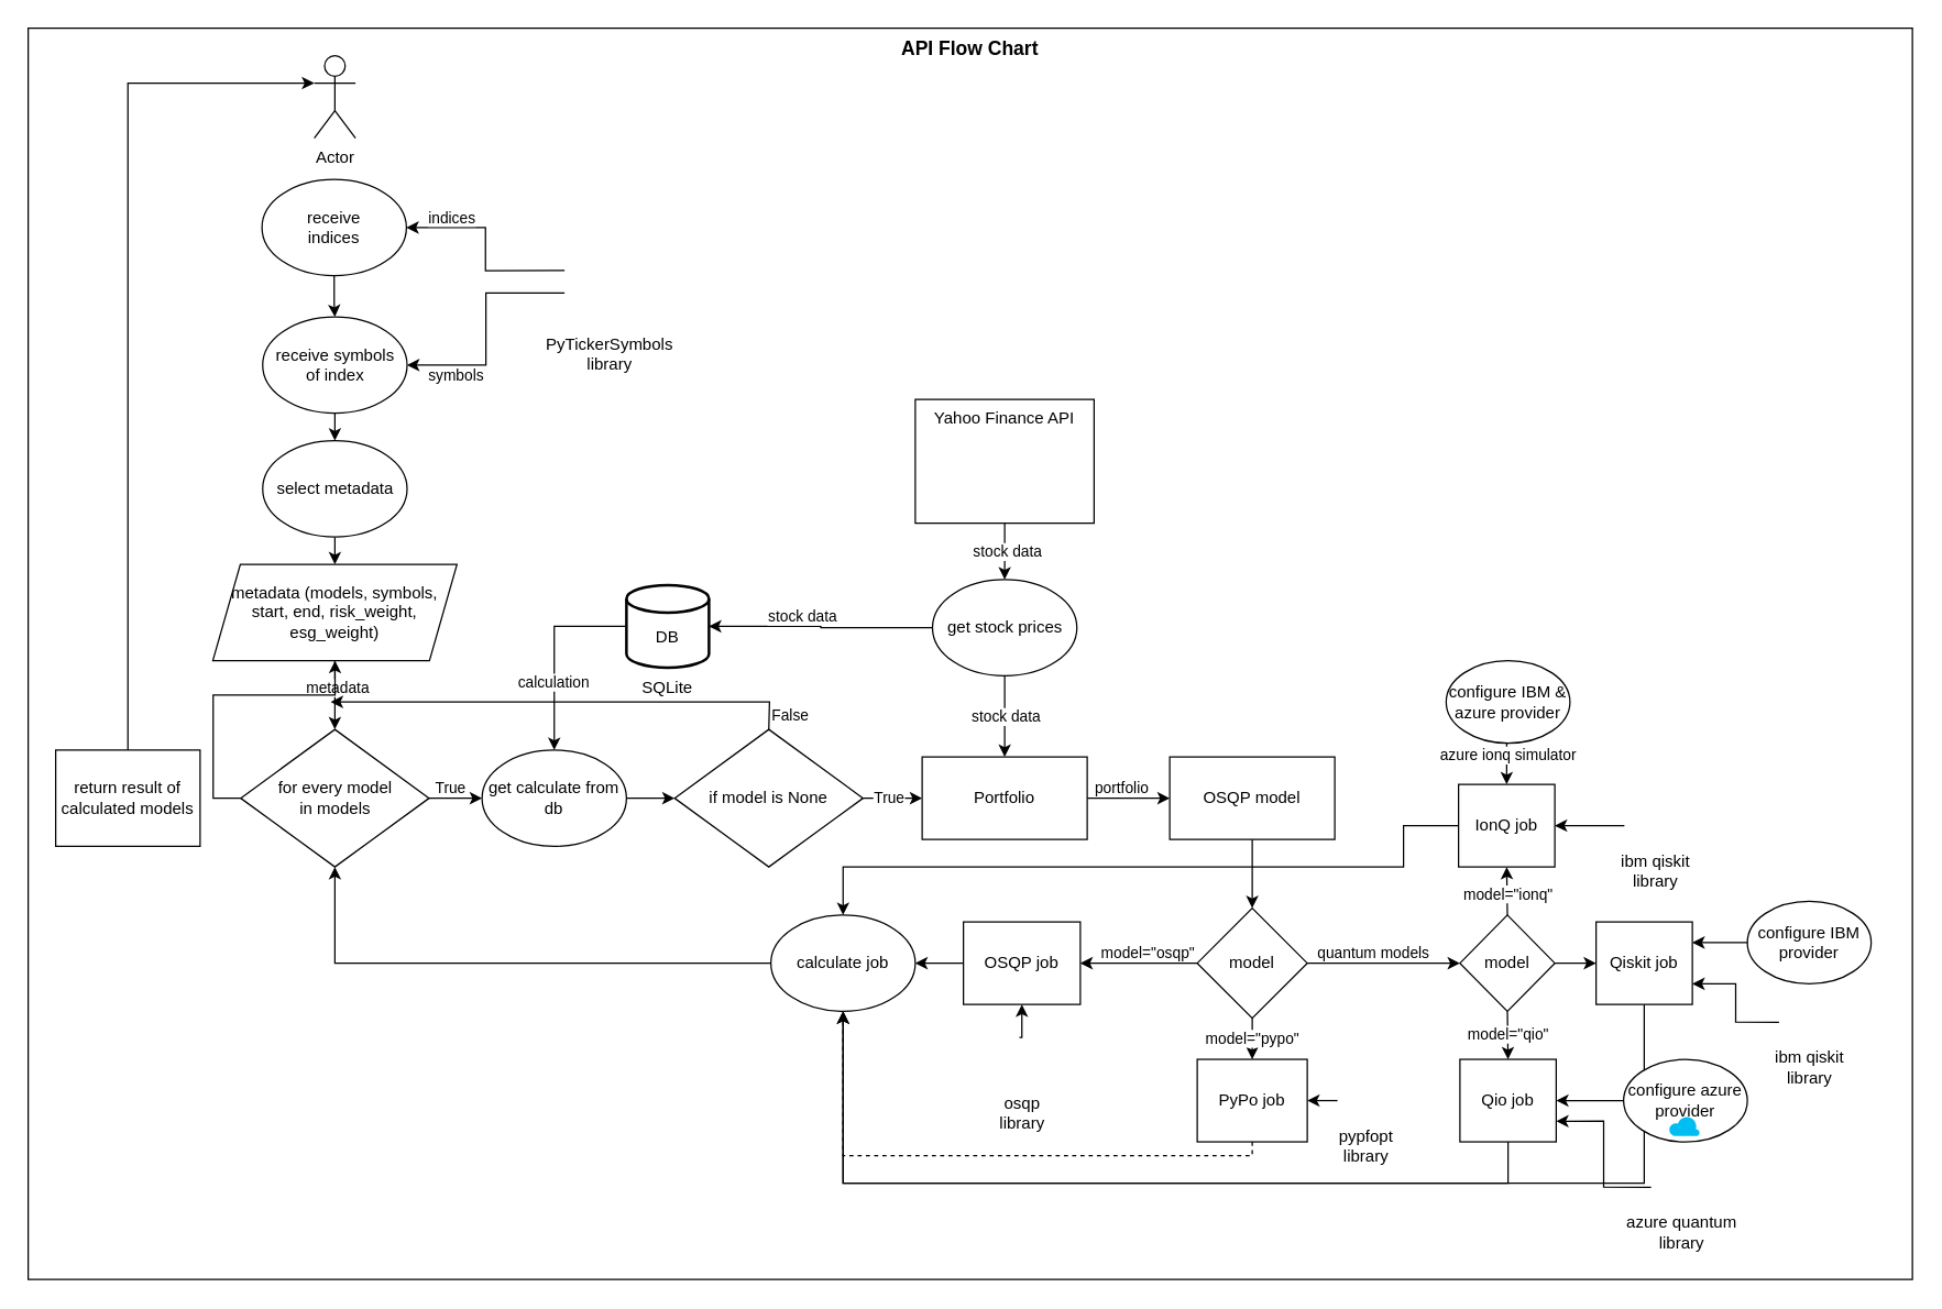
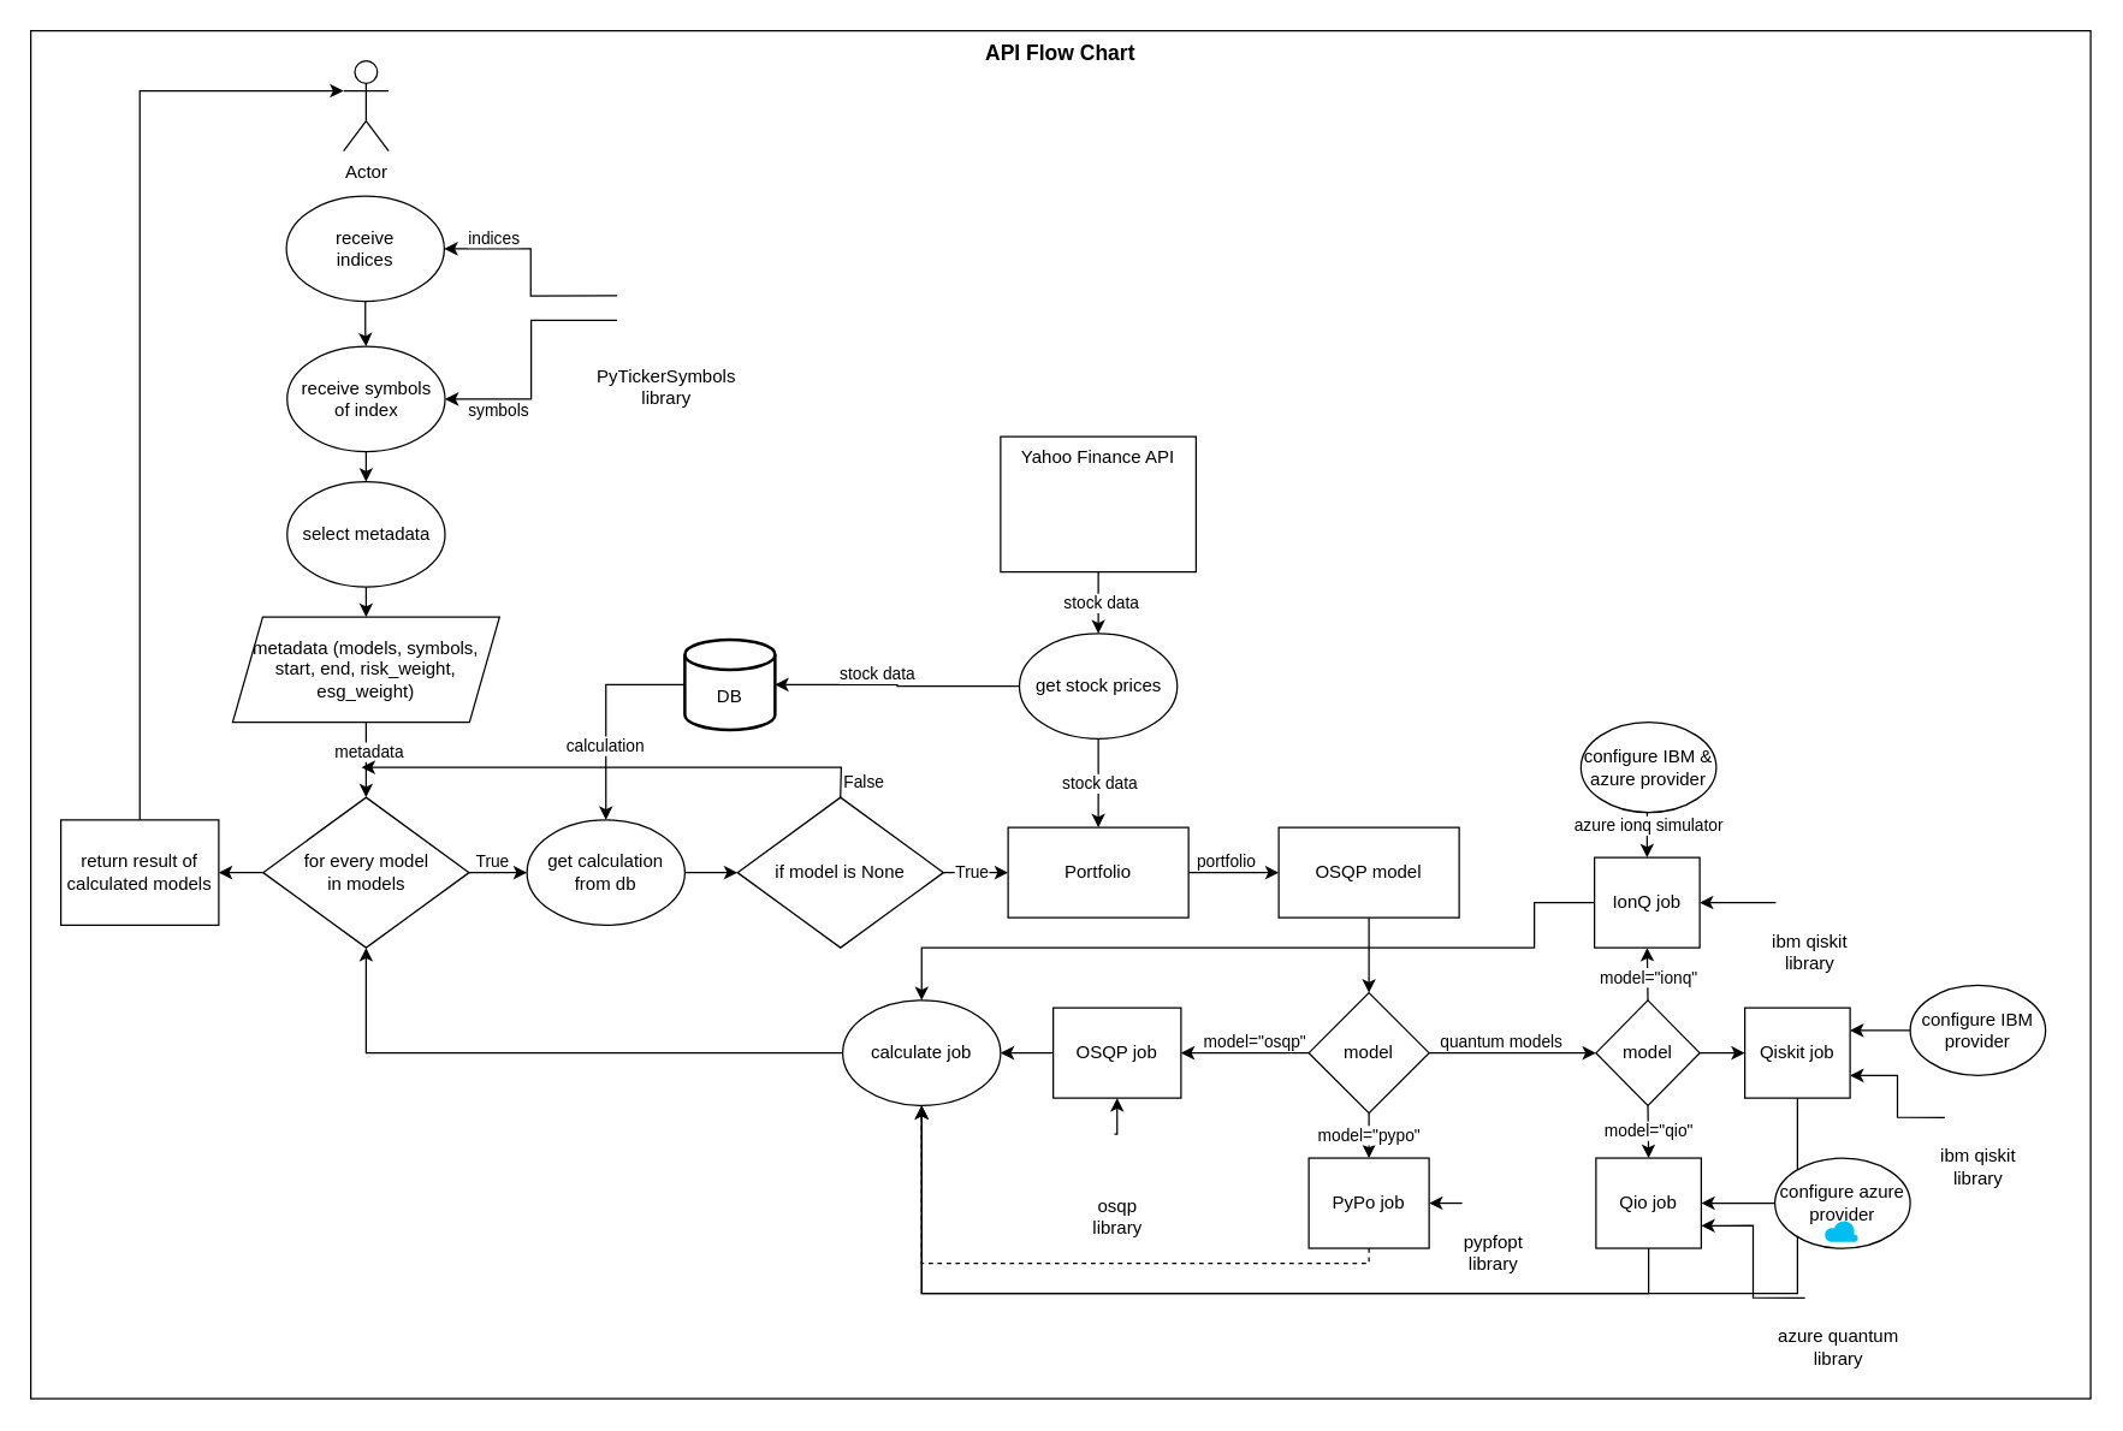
- <mxCell id="33" value="SQLite" style="text;html=1;strokeColor=none;fillColor=none;align=center;verticalAlign=middle;whiteSpace=wrap;rounded=0;" vertex="1" parent="31"><mxGeometry y="60" width="60" height="30" as="geometry" /></mxCell>
- <mxCell id="23" style="edgeStyle=orthogonalEdgeStyle;rounded=0;orthogonalLoop=1;jettySize=auto;html=1;exitX=0;exitY=0.5;exitDx=0;exitDy=0;" edge="1" parent="1" source="24" target="28"><mxGeometry relative="1" as="geometry" /></mxCell>
+ <mxCell id="23" style="edgeStyle=orthogonalEdgeStyle;rounded=0;orthogonalLoop=1;jettySize=auto;html=1;exitX=0;exitY=0.5;exitDx=0;exitDy=0;entryX=1;entryY=0.5;entryDx=0;entryDy=0;" edge="1" parent="1" source="24" target="37"><mxGeometry relative="1" as="geometry" /></mxCell>
- <mxCell id="30" value="get calculate from db" style="ellipse;whiteSpace=wrap;html=1;" vertex="1" parent="1"><mxGeometry x="350" y="545" width="105" height="70" as="geometry" /></mxCell>
+ <mxCell id="30" value="get calculation from db" style="ellipse;whiteSpace=wrap;html=1;" vertex="1" parent="1"><mxGeometry x="350" y="545" width="105" height="70" as="geometry" /></mxCell>
